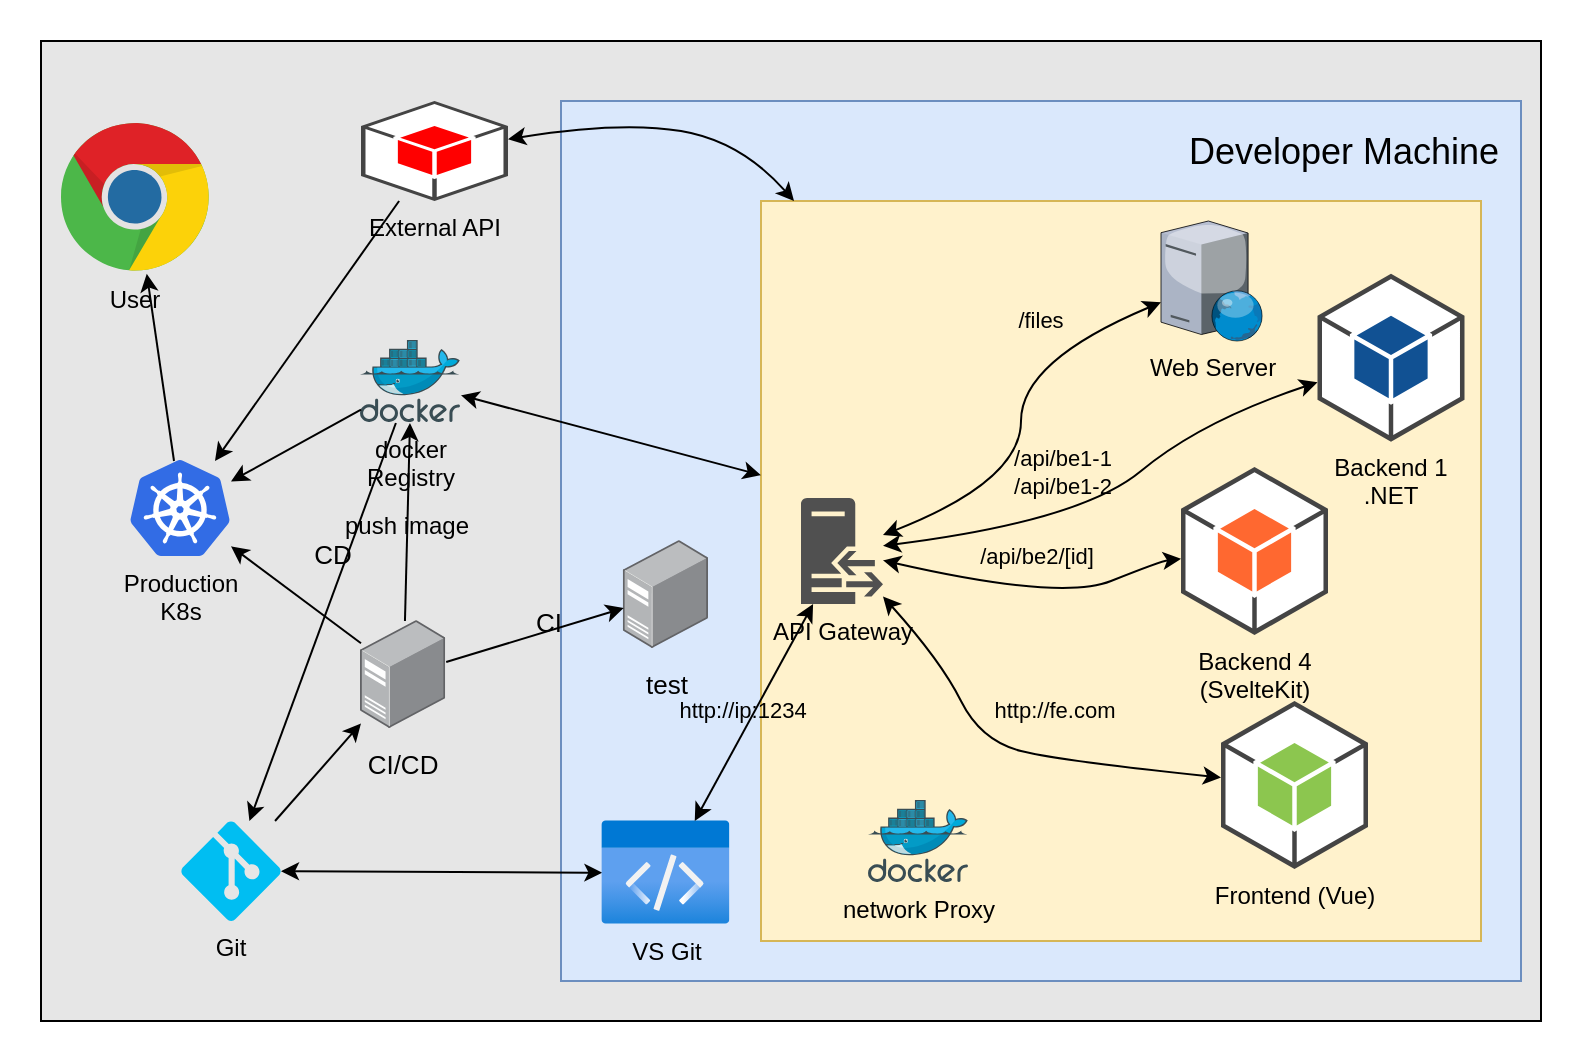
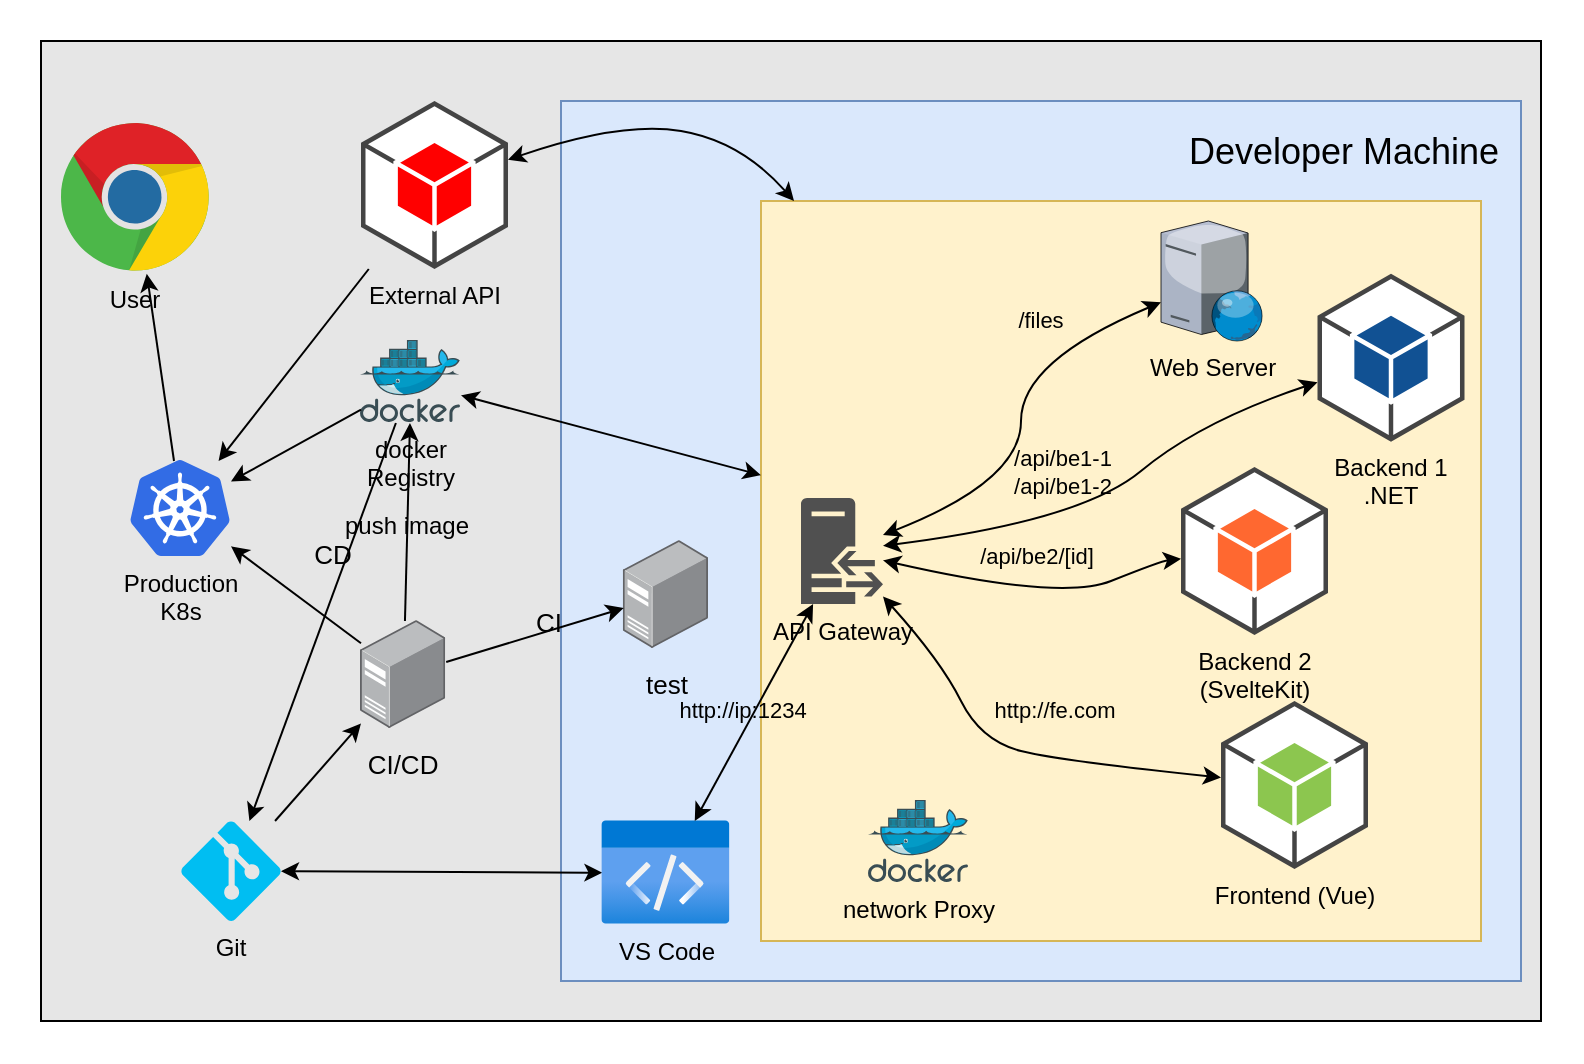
- <mxCell id="24" value="External API" style="outlineConnect=0;dashed=0;verticalLabelPosition=bottom;verticalAlign=top;align=center;html=1;shape=mxgraph.aws3.android;fillColor=#FF0000;gradientColor=none;" parent="1" vertex="1"><mxGeometry x="180" y="50" width="73.5" height="50" as="geometry" /></mxCell>
+ <mxCell id="24" value="External API" style="outlineConnect=0;dashed=0;verticalLabelPosition=bottom;verticalAlign=top;align=center;html=1;shape=mxgraph.aws3.android;fillColor=#FF0000;gradientColor=none;" parent="1" vertex="1"><mxGeometry x="180" y="50" width="73.5" height="84" as="geometry" /></mxCell>
- <mxCell id="7" value="Backend 4&lt;br&gt;(SvelteKit)" style="outlineConnect=0;dashed=0;verticalLabelPosition=bottom;verticalAlign=top;align=center;html=1;shape=mxgraph.aws3.android;fillColor=#FF6830;gradientColor=none;" parent="1" vertex="1"><mxGeometry x="590" y="233" width="73.5" height="84" as="geometry" /></mxCell>
+ <mxCell id="7" value="Backend 2&lt;br&gt;(SvelteKit)" style="outlineConnect=0;dashed=0;verticalLabelPosition=bottom;verticalAlign=top;align=center;html=1;shape=mxgraph.aws3.android;fillColor=#FF6830;gradientColor=none;" parent="1" vertex="1"><mxGeometry x="590" y="233" width="73.5" height="84" as="geometry" /></mxCell>
- <mxCell id="21" value="VS Git" style="aspect=fixed;html=1;points=[];align=center;image;fontSize=12;image=img/lib/azure2/general/Code.svg;fillColor=#FF6830;labelBackgroundColor=none;" parent="1" vertex="1"><mxGeometry x="300.7" y="410" width="64" height="52" as="geometry" /></mxCell>
+ <mxCell id="21" value="VS Code" style="aspect=fixed;html=1;points=[];align=center;image;fontSize=12;image=img/lib/azure2/general/Code.svg;fillColor=#FF6830;labelBackgroundColor=none;" parent="1" vertex="1"><mxGeometry x="300.7" y="410" width="64" height="52" as="geometry" /></mxCell>
